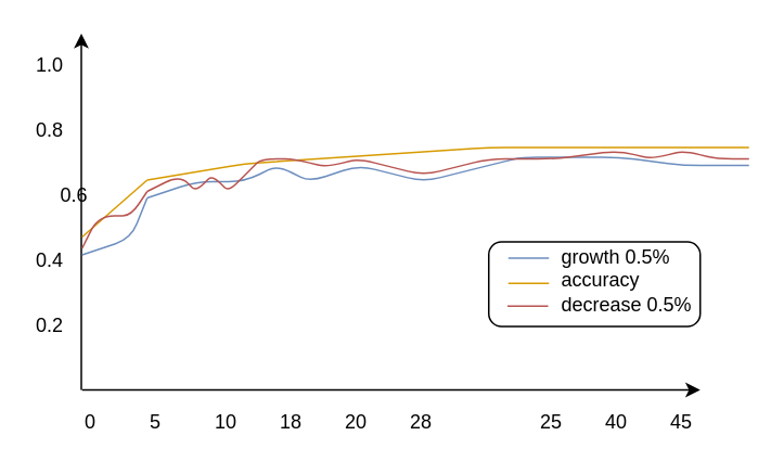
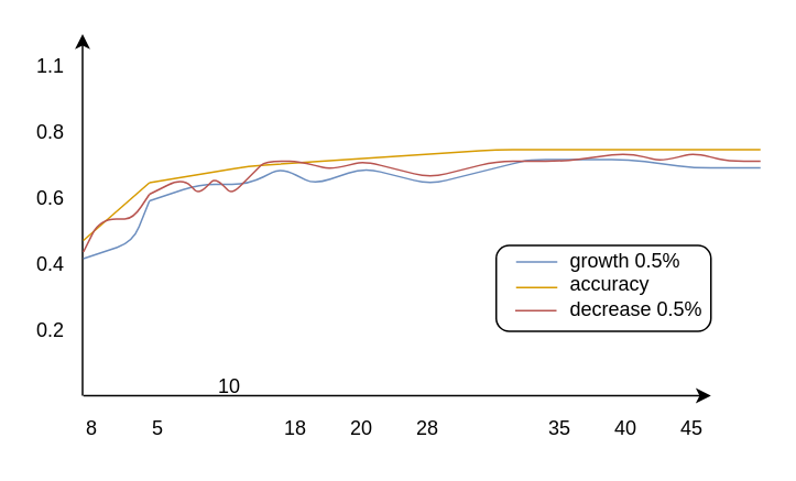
- <mxCell id="18" value="1.0" style="text;html=1;resizable=0;points=[];autosize=1;align=left;verticalAlign=top;spacingTop=-4;" parent="1" vertex="1"><mxGeometry x="20" y="30" width="30" height="20" as="geometry" /></mxCell>
+ <mxCell id="18" value="1.1" style="text;html=1;resizable=0;points=[];autosize=1;align=left;verticalAlign=top;spacingTop=-4;" parent="1" vertex="1"><mxGeometry x="20" y="30" width="30" height="20" as="geometry" /></mxCell>
- <mxCell id="16" value="0.6" style="text;html=1;resizable=0;points=[];autosize=1;align=left;verticalAlign=top;spacingTop=-4;" parent="1" vertex="1"><mxGeometry x="35" y="110" width="30" height="20" as="geometry" /></mxCell>
+ <mxCell id="16" value="0.6" style="text;html=1;resizable=0;points=[];autosize=1;align=left;verticalAlign=top;spacingTop=-4;" parent="1" vertex="1"><mxGeometry x="20" y="110" width="30" height="20" as="geometry" /></mxCell>
- <mxCell id="6" value="10" style="text;html=1;resizable=0;points=[];autosize=1;align=left;verticalAlign=top;spacingTop=-4;" parent="1" vertex="1"><mxGeometry x="130" y="249" width="30" height="20" as="geometry" /></mxCell>
+ <mxCell id="6" value="10" style="text;html=1;resizable=0;points=[];autosize=1;align=left;verticalAlign=top;spacingTop=-4;" parent="1" vertex="1"><mxGeometry x="130" y="224" width="30" height="20" as="geometry" /></mxCell>
- <mxCell id="4" value="0" style="text;html=1;resizable=0;points=[];autosize=1;align=left;verticalAlign=top;spacingTop=-4;" parent="1" vertex="1"><mxGeometry x="50" y="249" width="20" height="20" as="geometry" /></mxCell>
+ <mxCell id="4" value="8" style="text;html=1;resizable=0;points=[];autosize=1;align=left;verticalAlign=top;spacingTop=-4;" parent="1" vertex="1"><mxGeometry x="50" y="249" width="20" height="20" as="geometry" /></mxCell>
- <mxCell id="10" value="25" style="text;html=1;resizable=0;points=[];autosize=1;align=left;verticalAlign=top;spacingTop=-4;" parent="1" vertex="1"><mxGeometry x="330" y="249" width="30" height="20" as="geometry" /></mxCell>
+ <mxCell id="10" value="35" style="text;html=1;resizable=0;points=[];autosize=1;align=left;verticalAlign=top;spacingTop=-4;" parent="1" vertex="1"><mxGeometry x="330" y="249" width="30" height="20" as="geometry" /></mxCell>
